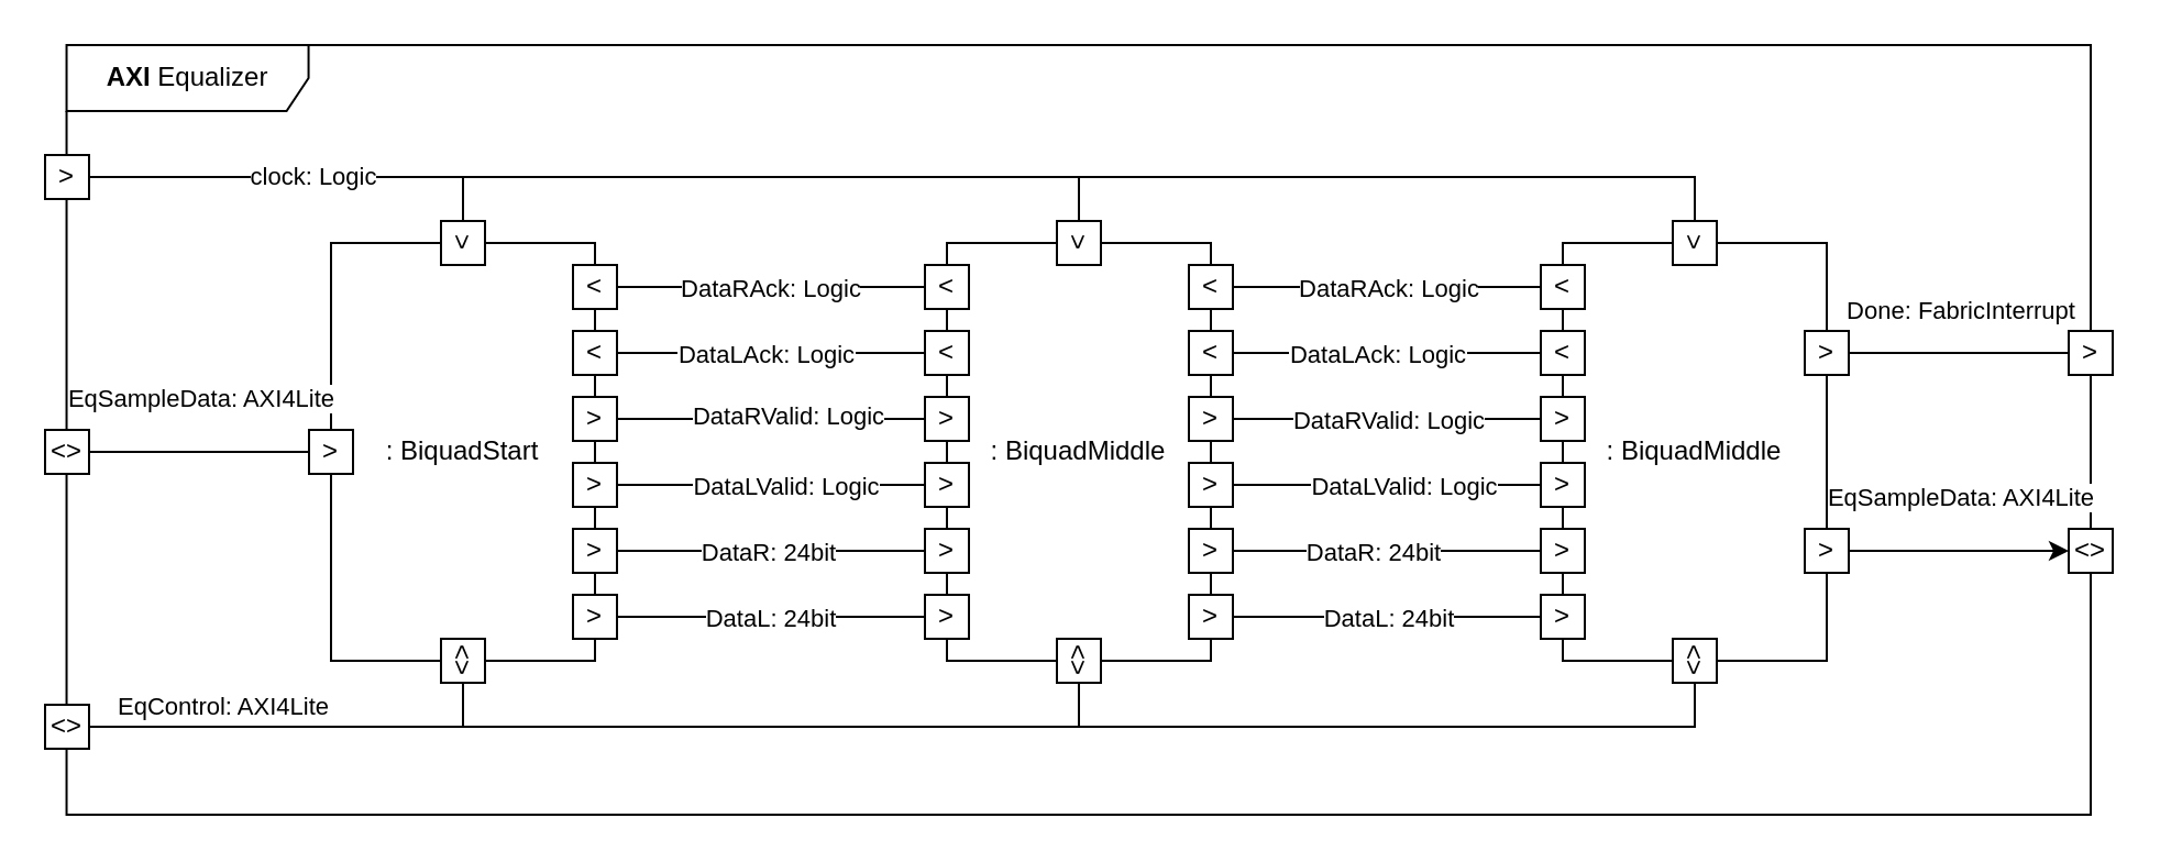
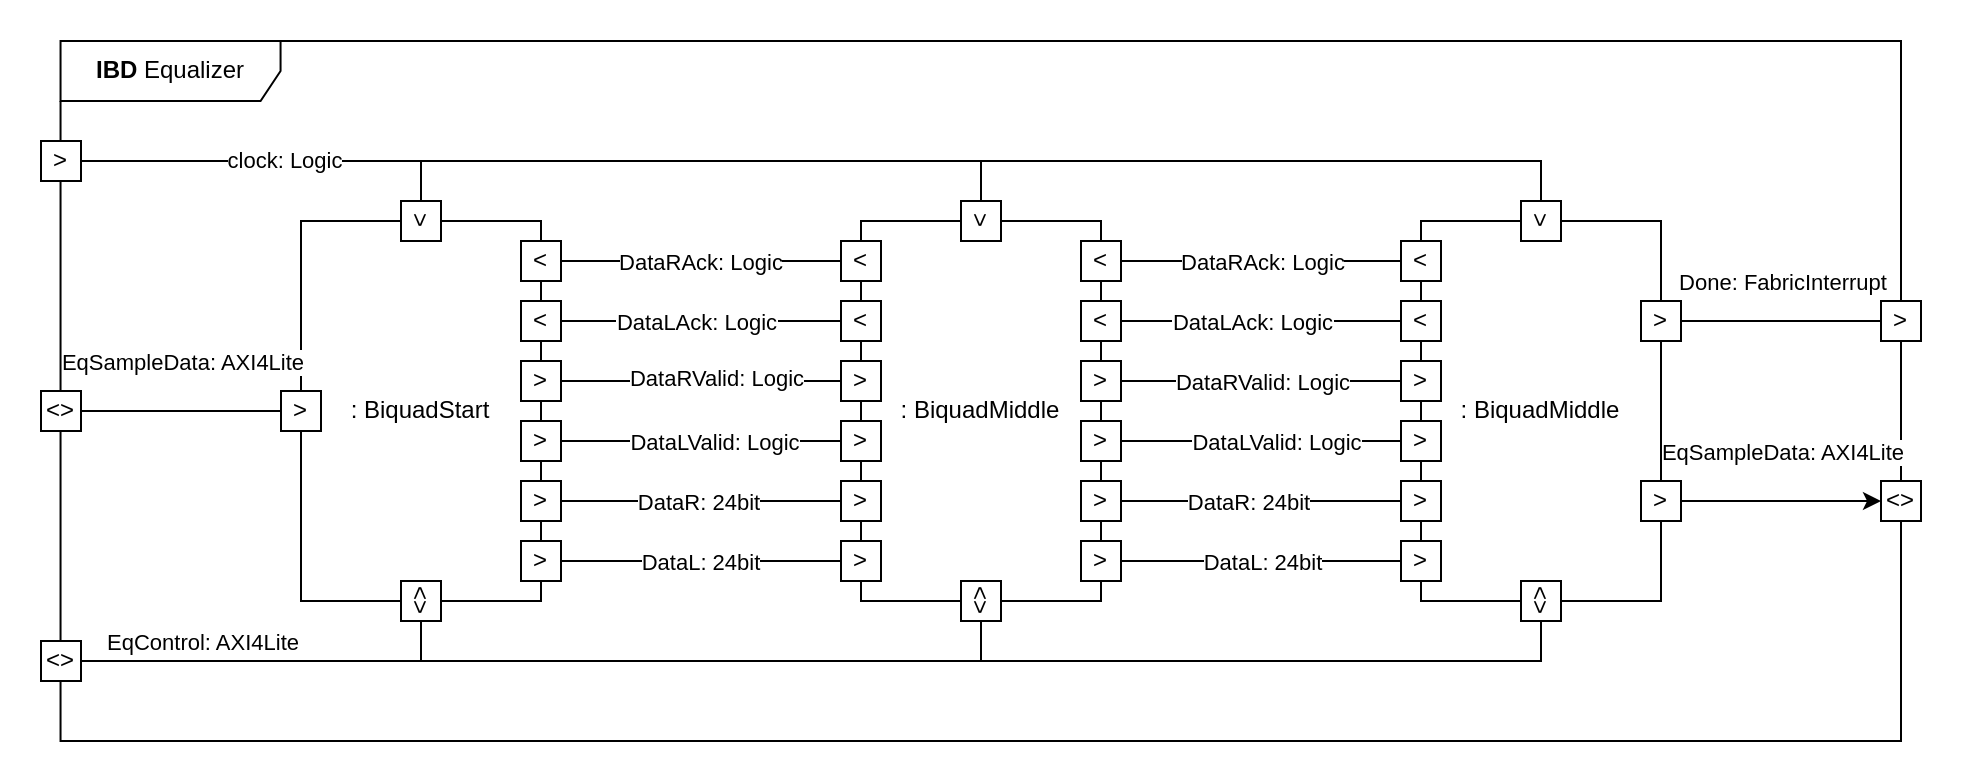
- <mxCell id="69" value="&lt;b&gt;AXI &lt;/b&gt;Equalizer" style="shape=umlFrame;whiteSpace=wrap;html=1;pointerEvents=0;width=110;height=30;" vertex="1" parent="68"><mxGeometry x="-10.225" width="920.225" height="350" as="geometry" /></mxCell>
+ <mxCell id="69" value="&lt;b&gt;IBD &lt;/b&gt;Equalizer" style="shape=umlFrame;whiteSpace=wrap;html=1;pointerEvents=0;width=110;height=30;" vertex="1" parent="68"><mxGeometry x="-10.225" width="920.225" height="350" as="geometry" /></mxCell>
